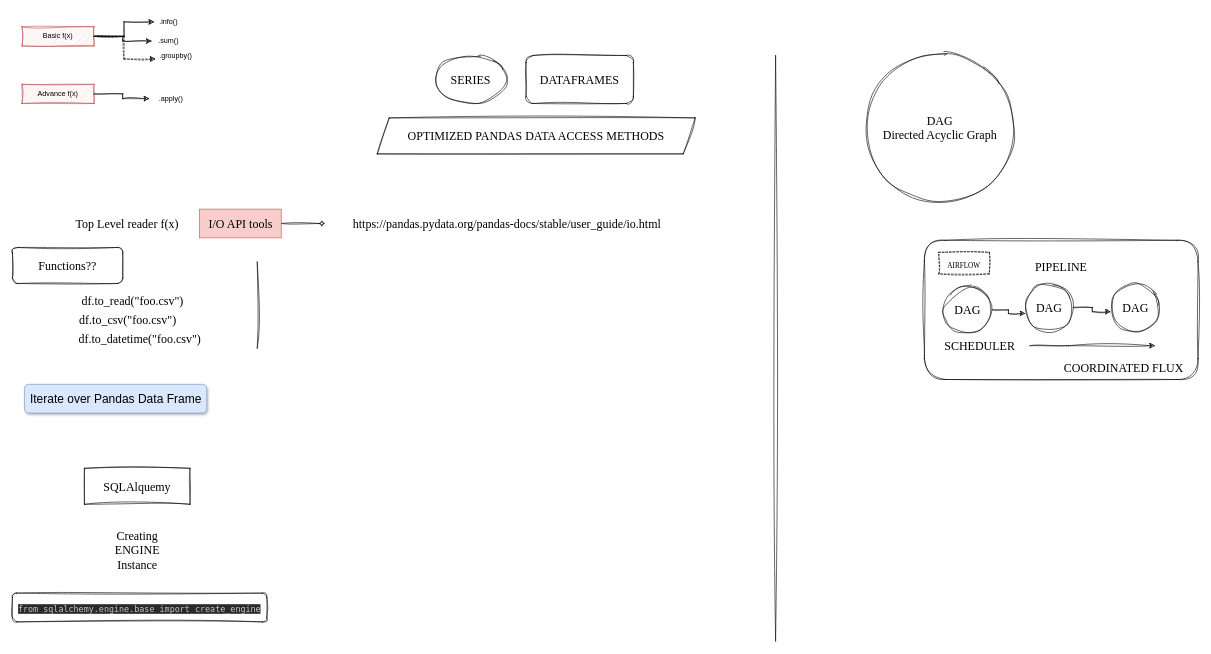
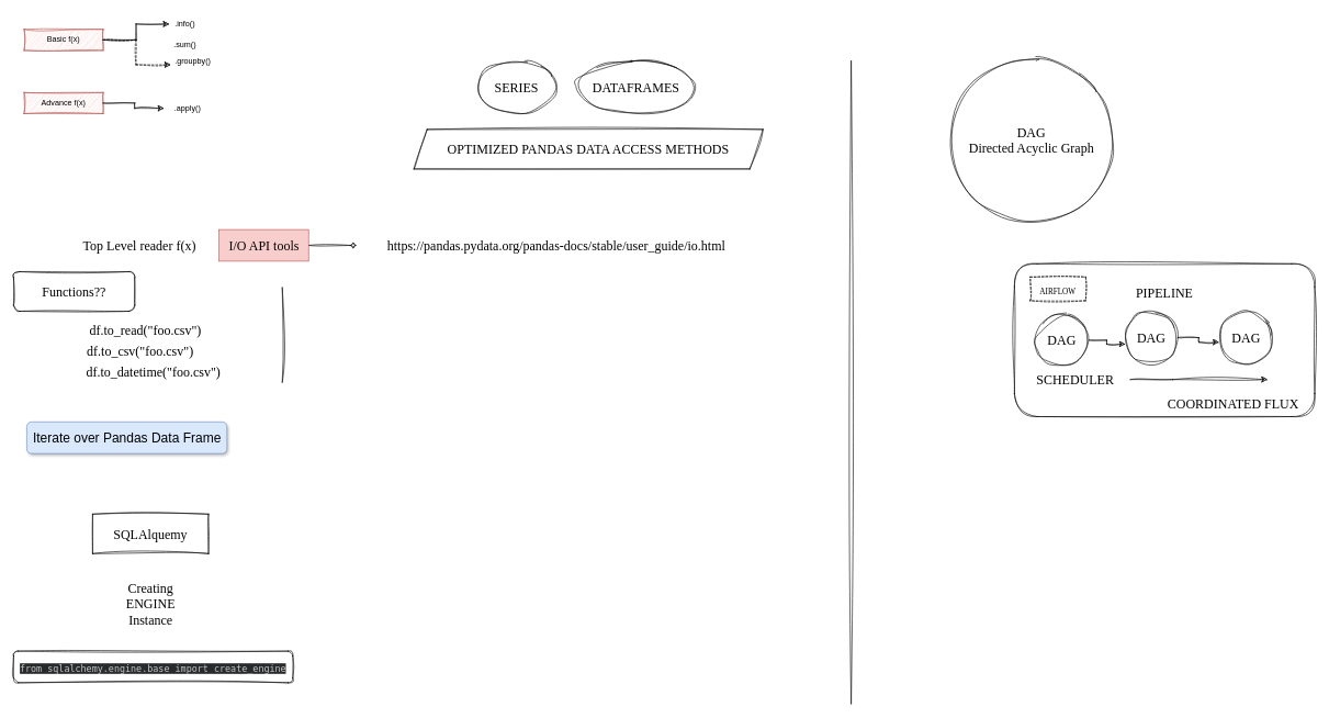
- <mxCell id="5" style="edgeStyle=orthogonalEdgeStyle;rounded=0;sketch=1;hachureGap=4;jiggle=2;curveFitting=1;orthogonalLoop=1;jettySize=auto;html=1;fontFamily=Architects Daughter;fontSource=https%3A%2F%2Ffonts.googleapis.com%2Fcss%3Ffamily%3DArchitects%2BDaughter;fontSize=16;" parent="1" source="6" target="7" edge="1"><mxGeometry relative="1" as="geometry" /></mxCell>
- <mxCell id="20" value="DATAFRAMES" style="whiteSpace=wrap;html=1;sketch=1;hachureGap=4;jiggle=2;curveFitting=1;fontFamily=Architects Daughter;fontSource=https%3A%2F%2Ffonts.googleapis.com%2Fcss%3Ffamily%3DArchitects%2BDaughter;fontSize=20;rounded=1;" parent="1" vertex="1"><mxGeometry x="876" y="92" width="179" height="80" as="geometry" /></mxCell>
+ <mxCell id="20" value="DATAFRAMES" style="ellipse;whiteSpace=wrap;html=1;sketch=1;hachureGap=4;jiggle=2;curveFitting=1;fontFamily=Architects Daughter;fontSource=https%3A%2F%2Ffonts.googleapis.com%2Fcss%3Ffamily%3DArchitects%2BDaughter;fontSize=20;" parent="1" vertex="1"><mxGeometry x="876" y="92" width="179" height="80" as="geometry" /></mxCell>
